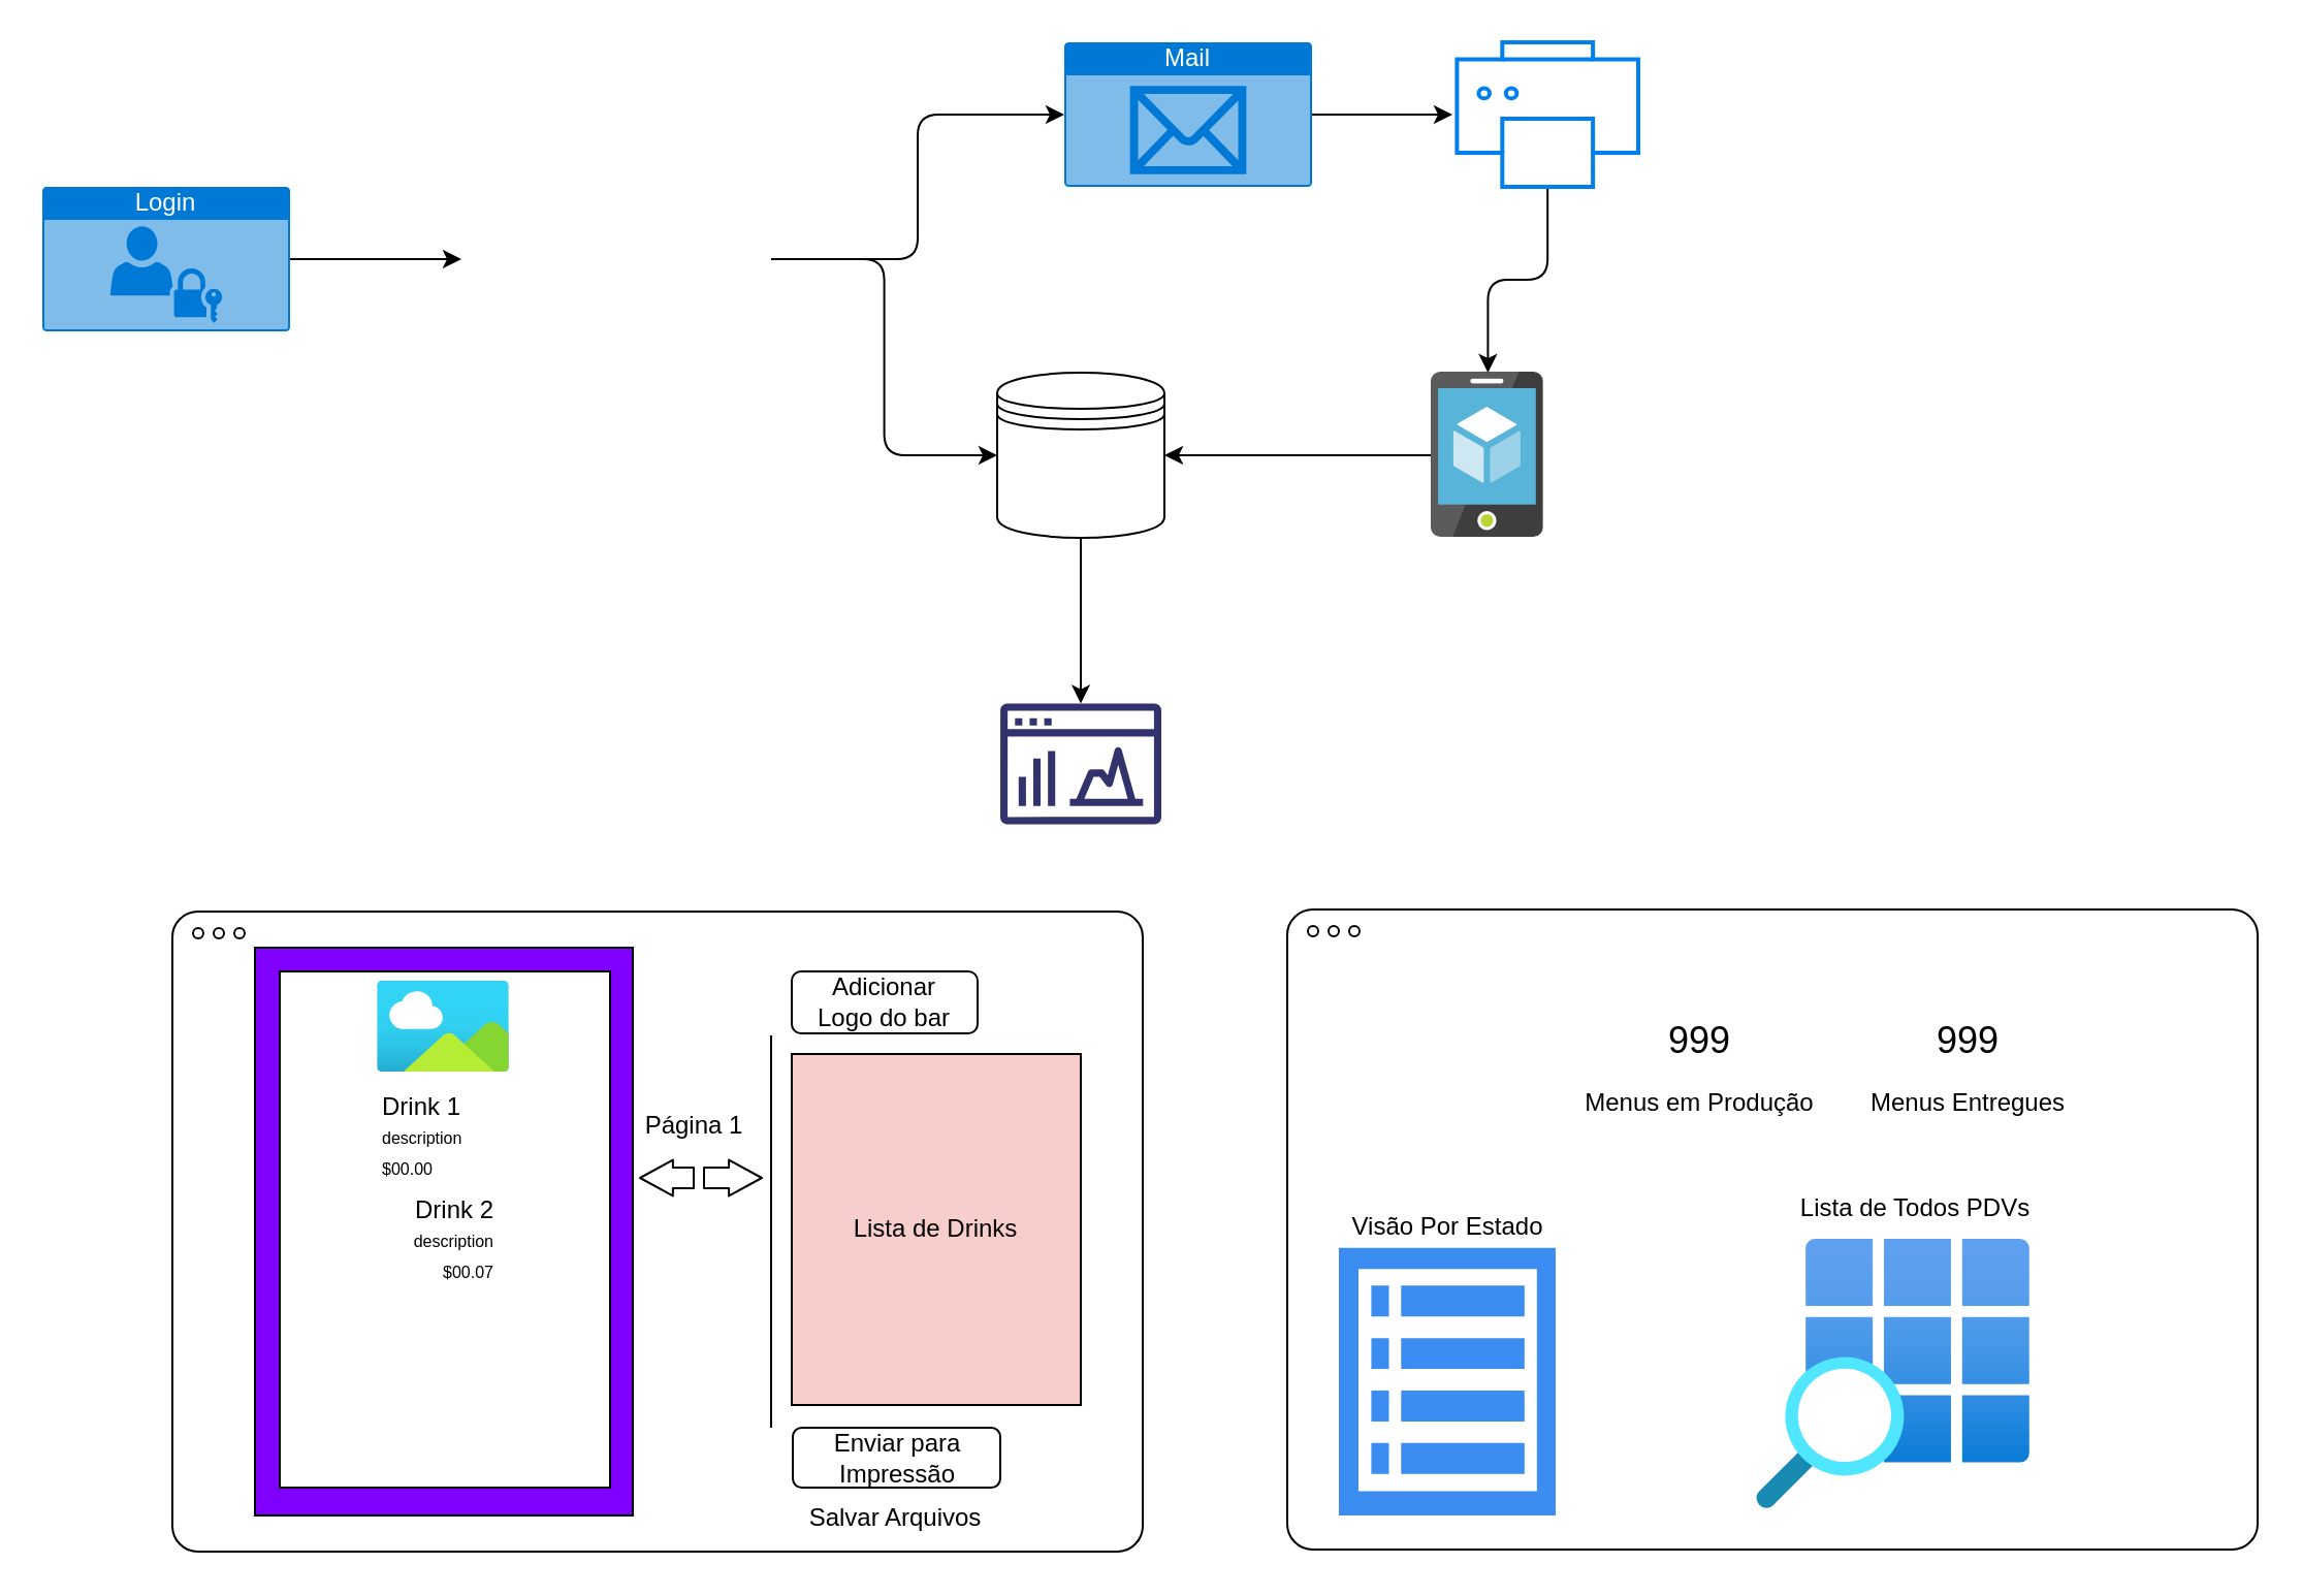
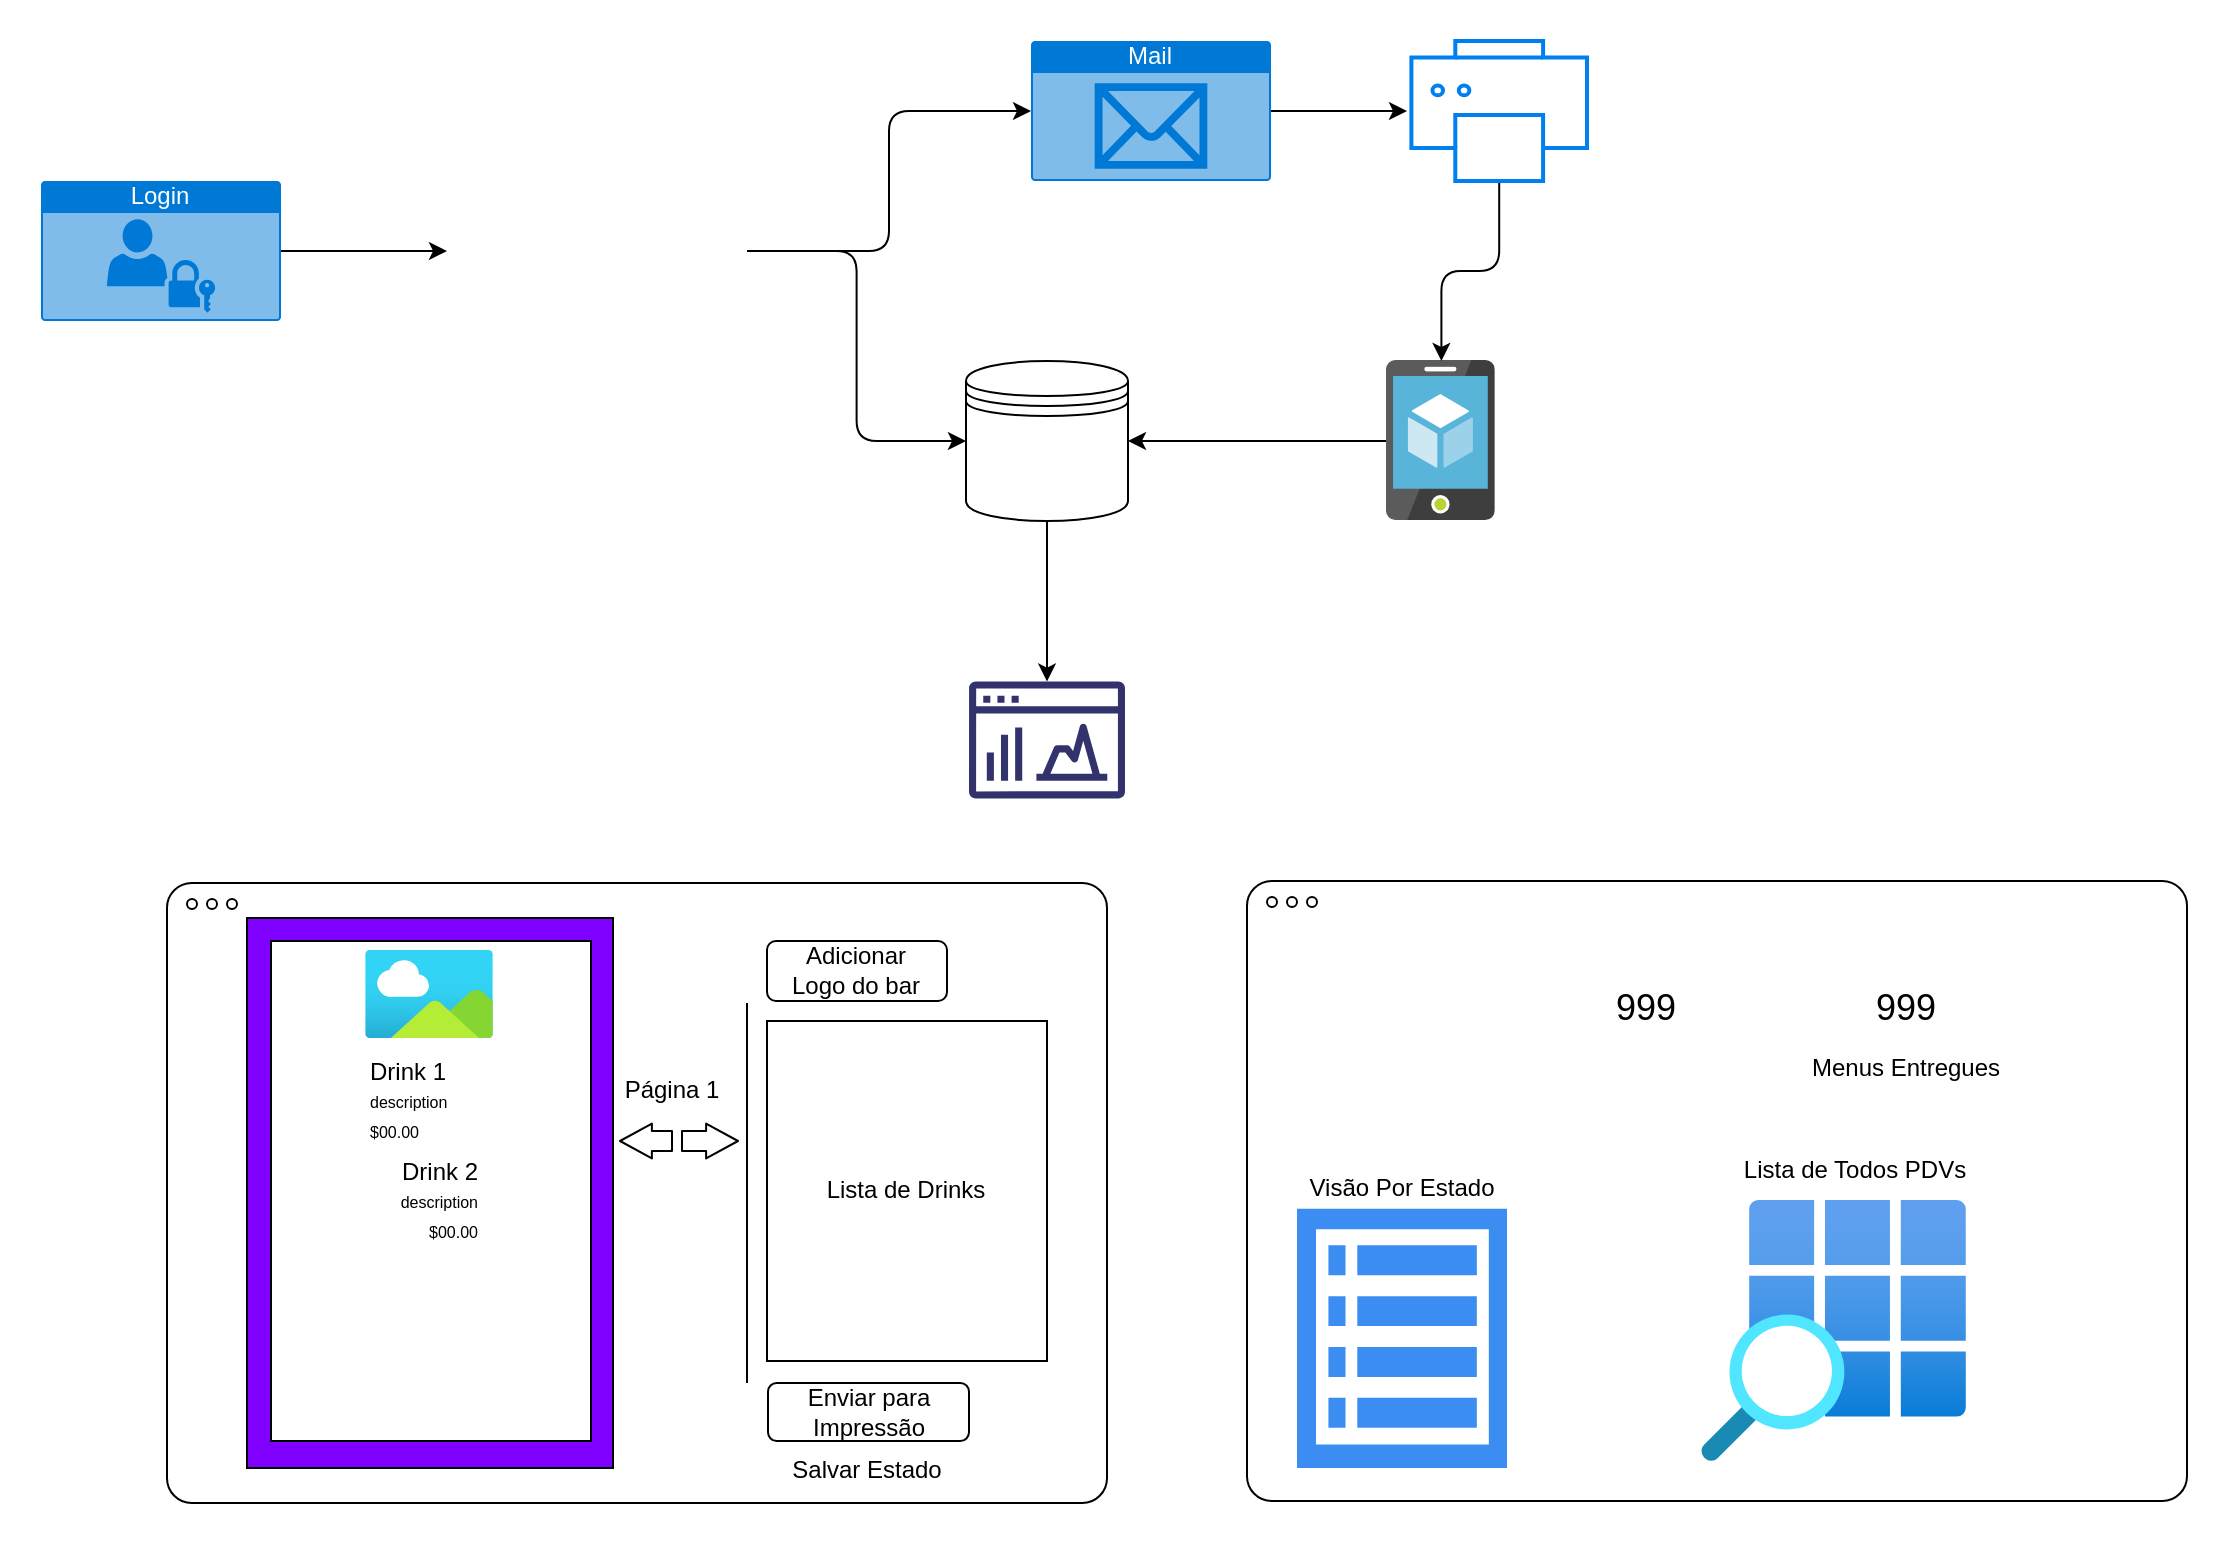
- <mxCell id="41" value="Menus em Produção" style="text;html=1;align=center;verticalAlign=middle;whiteSpace=wrap;rounded=0;" vertex="1" parent="1"><mxGeometry x="758" y="519" width="130" height="30" as="geometry" /></mxCell>
- <mxCell id="33" value="Lista de Drinks" style="rounded=0;whiteSpace=wrap;html=1;fillColor=#f8cecc;" vertex="1" parent="1"><mxGeometry x="383" y="510" width="140" height="170" as="geometry" /></mxCell>
+ <mxCell id="33" value="Lista de Drinks" style="rounded=0;whiteSpace=wrap;html=1;" vertex="1" parent="1"><mxGeometry x="383" y="510" width="140" height="170" as="geometry" /></mxCell>
- <mxCell id="30" value="&lt;font style=&quot;font-size: 12px;&quot;&gt;Drink 2&lt;/font&gt;&lt;div&gt;&lt;font style=&quot;font-size: 8px;&quot;&gt;description&lt;/font&gt;&lt;/div&gt;&lt;div&gt;&lt;font style=&quot;font-size: 8px;&quot;&gt;$00.07&lt;/font&gt;&lt;/div&gt;" style="text;html=1;align=right;verticalAlign=middle;whiteSpace=wrap;rounded=0;" vertex="1" parent="1"><mxGeometry x="140" y="580" width="100.5" height="40" as="geometry" /></mxCell>
+ <mxCell id="30" value="&lt;font style=&quot;font-size: 12px;&quot;&gt;Drink 2&lt;/font&gt;&lt;div&gt;&lt;font style=&quot;font-size: 8px;&quot;&gt;description&lt;/font&gt;&lt;/div&gt;&lt;div&gt;&lt;font style=&quot;font-size: 8px;&quot;&gt;$00.00&lt;/font&gt;&lt;/div&gt;" style="text;html=1;align=right;verticalAlign=middle;whiteSpace=wrap;rounded=0;" vertex="1" parent="1"><mxGeometry x="140" y="580" width="100.5" height="40" as="geometry" /></mxCell>
- <mxCell id="35" value="Salvar Arquivos" style="text;html=1;align=center;verticalAlign=middle;whiteSpace=wrap;rounded=0;" vertex="1" parent="1"><mxGeometry x="382.25" y="720" width="103" height="30" as="geometry" /></mxCell>
+ <mxCell id="35" value="Salvar Estado" style="text;html=1;align=center;verticalAlign=middle;whiteSpace=wrap;rounded=0;" vertex="1" parent="1"><mxGeometry x="382.25" y="720" width="103" height="30" as="geometry" /></mxCell>
